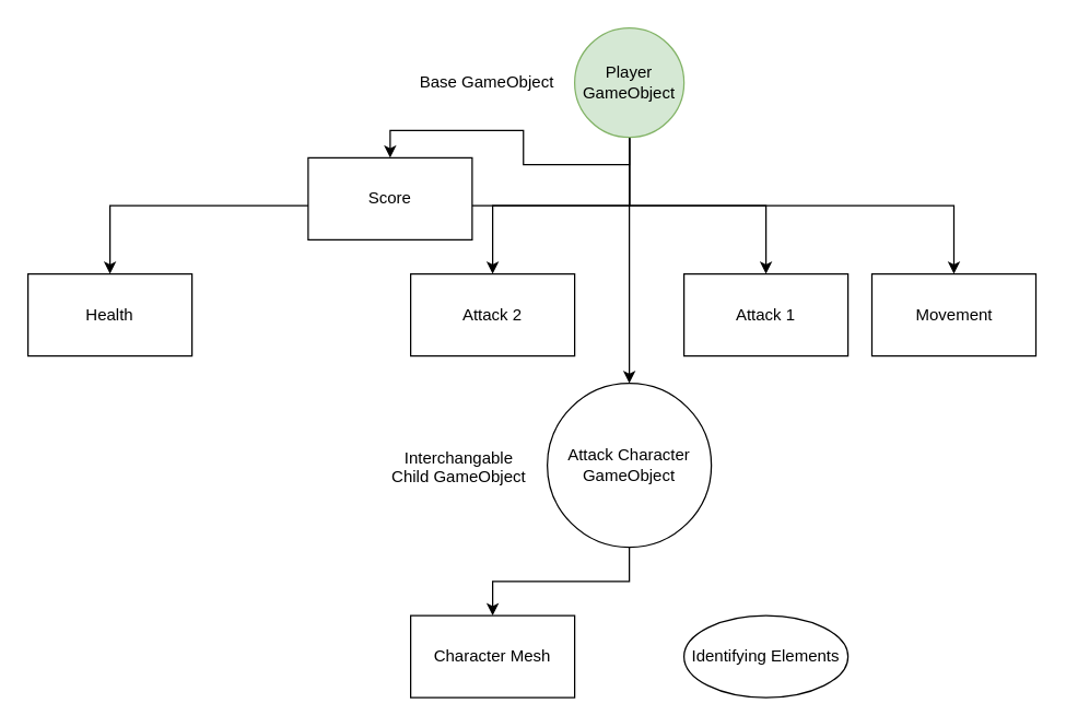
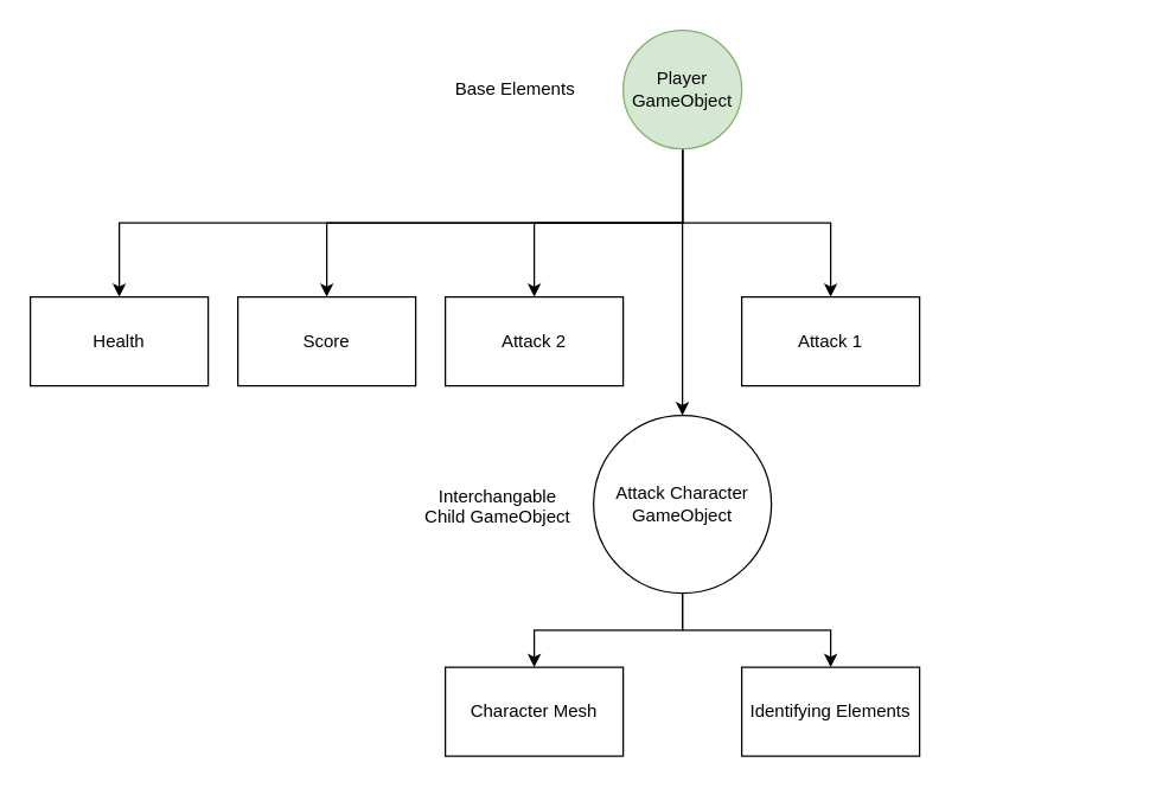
- <mxCell id="19" value="Base GameObject" style="text;html=1;resizable=0;points=[];autosize=1;align=left;verticalAlign=top;spacingTop=-4;" vertex="1" parent="1"><mxGeometry x="305" y="50" width="110" height="20" as="geometry" /></mxCell>
+ <mxCell id="19" value="Base Elements" style="text;html=1;resizable=0;points=[];autosize=1;align=left;verticalAlign=top;spacingTop=-4;" vertex="1" parent="1"><mxGeometry x="305" y="50" width="110" height="20" as="geometry" /></mxCell>
- <mxCell id="12" value="Score" style="rounded=0;whiteSpace=wrap;html=1;" vertex="1" parent="1"><mxGeometry x="225" y="115" width="120" height="60" as="geometry" /></mxCell>
+ <mxCell id="12" value="Score" style="rounded=0;whiteSpace=wrap;html=1;" vertex="1" parent="1"><mxGeometry x="160" y="200" width="120" height="60" as="geometry" /></mxCell>
- <mxCell id="7" style="edgeStyle=orthogonalEdgeStyle;rounded=0;orthogonalLoop=1;jettySize=auto;html=1;exitX=0.5;exitY=1;exitDx=0;exitDy=0;" edge="1" parent="1" source="8" target="9"><mxGeometry relative="1" as="geometry" /></mxCell>
- <mxCell id="9" value="Movement" style="rounded=0;whiteSpace=wrap;html=1;" vertex="1" parent="1"><mxGeometry x="637.5" y="200" width="120" height="60" as="geometry" /></mxCell>
+ <mxCell id="15" style="edgeStyle=orthogonalEdgeStyle;rounded=0;orthogonalLoop=1;jettySize=auto;html=1;exitX=0.5;exitY=1;exitDx=0;exitDy=0;entryX=0.5;entryY=0;entryDx=0;entryDy=0;" edge="1" parent="1" source="16" target="18"><mxGeometry relative="1" as="geometry" /></mxCell>
- <mxCell id="18" value="Identifying Elements" style="ellipse;whiteSpace=wrap;html=1;" vertex="1" parent="1"><mxGeometry x="500" y="450" width="120" height="60" as="geometry" /></mxCell>
+ <mxCell id="18" value="Identifying Elements" style="rounded=0;whiteSpace=wrap;html=1;" vertex="1" parent="1"><mxGeometry x="500" y="450" width="120" height="60" as="geometry" /></mxCell>
